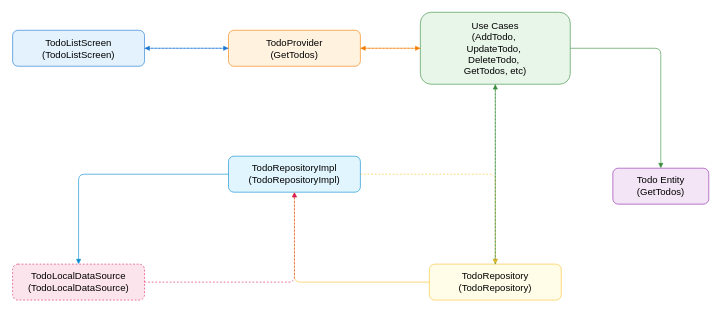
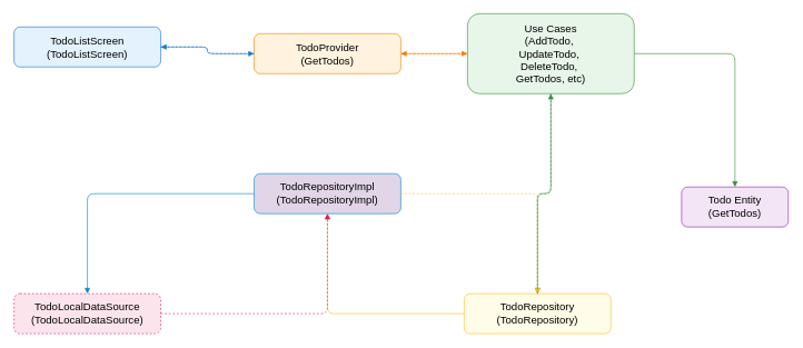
- <mxCell id="2" value="TodoListScreen&lt;br&gt;(TodoListScreen)" style="rounded=1;whiteSpace=wrap;html=1;fillColor=#E3F2FD;strokeColor=#1976D2;fontSize=16;align=center;verticalAlign=middle;" parent="1" vertex="1"><mxGeometry x="20" y="50" width="220" height="60" as="geometry" /></mxCell>
+ <mxCell id="2" value="TodoListScreen&lt;br&gt;(TodoListScreen)" style="rounded=1;whiteSpace=wrap;html=1;fillColor=#E3F2FD;strokeColor=#1976D2;fontSize=16;align=center;verticalAlign=middle;" parent="1" vertex="1"><mxGeometry x="20" y="40" width="220" height="60" as="geometry" /></mxCell>
- <mxCell id="7" value="TodoRepositoryImpl&lt;div&gt;&lt;span style=&quot;background-color: transparent; color: light-dark(rgb(0, 0, 0), rgb(255, 255, 255));&quot;&gt;(TodoRepositoryImpl)&lt;/span&gt;&lt;/div&gt;" style="rounded=1;whiteSpace=wrap;html=1;fillColor=#E1F5FE;strokeColor=#0288D1;fontSize=16;align=center;verticalAlign=middle;" parent="1" vertex="1"><mxGeometry x="380" y="260" width="220" height="60" as="geometry" /></mxCell>
+ <mxCell id="7" value="TodoRepositoryImpl&lt;div&gt;&lt;span style=&quot;background-color: transparent; color: light-dark(rgb(0, 0, 0), rgb(255, 255, 255));&quot;&gt;(TodoRepositoryImpl)&lt;/span&gt;&lt;/div&gt;" style="rounded=1;whiteSpace=wrap;html=1;fillColor=#e1d5e7;strokeColor=#0288D1;fontSize=16;align=center;verticalAlign=middle;" parent="1" vertex="1"><mxGeometry x="380" y="260" width="220" height="60" as="geometry" /></mxCell>
- <mxCell id="6" value="TodoRepository&lt;div&gt;(TodoRepository)&lt;/div&gt;" style="rounded=1;whiteSpace=wrap;html=1;fillColor=#FFFDE7;strokeColor=#FBC02D;fontSize=16;align=center;verticalAlign=middle;" parent="1" vertex="1"><mxGeometry x="715" y="440" width="220" height="60" as="geometry" /></mxCell>
+ <mxCell id="6" value="TodoRepository&lt;div&gt;(TodoRepository)&lt;/div&gt;" style="rounded=1;whiteSpace=wrap;html=1;fillColor=#FFFDE7;strokeColor=#FBC02D;fontSize=16;align=center;verticalAlign=middle;" parent="1" vertex="1"><mxGeometry x="695" y="440" width="220" height="60" as="geometry" /></mxCell>
